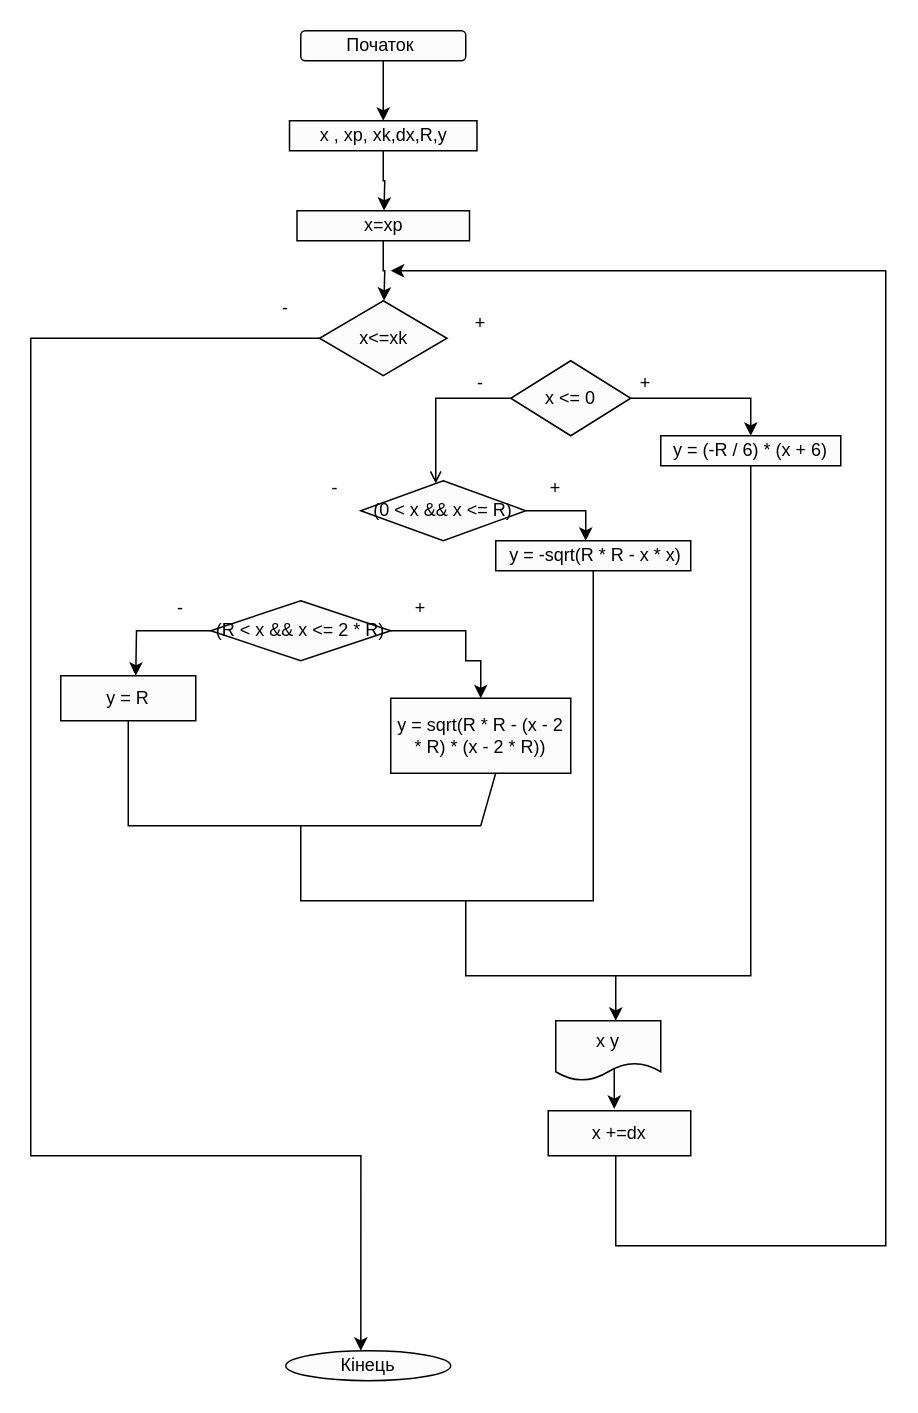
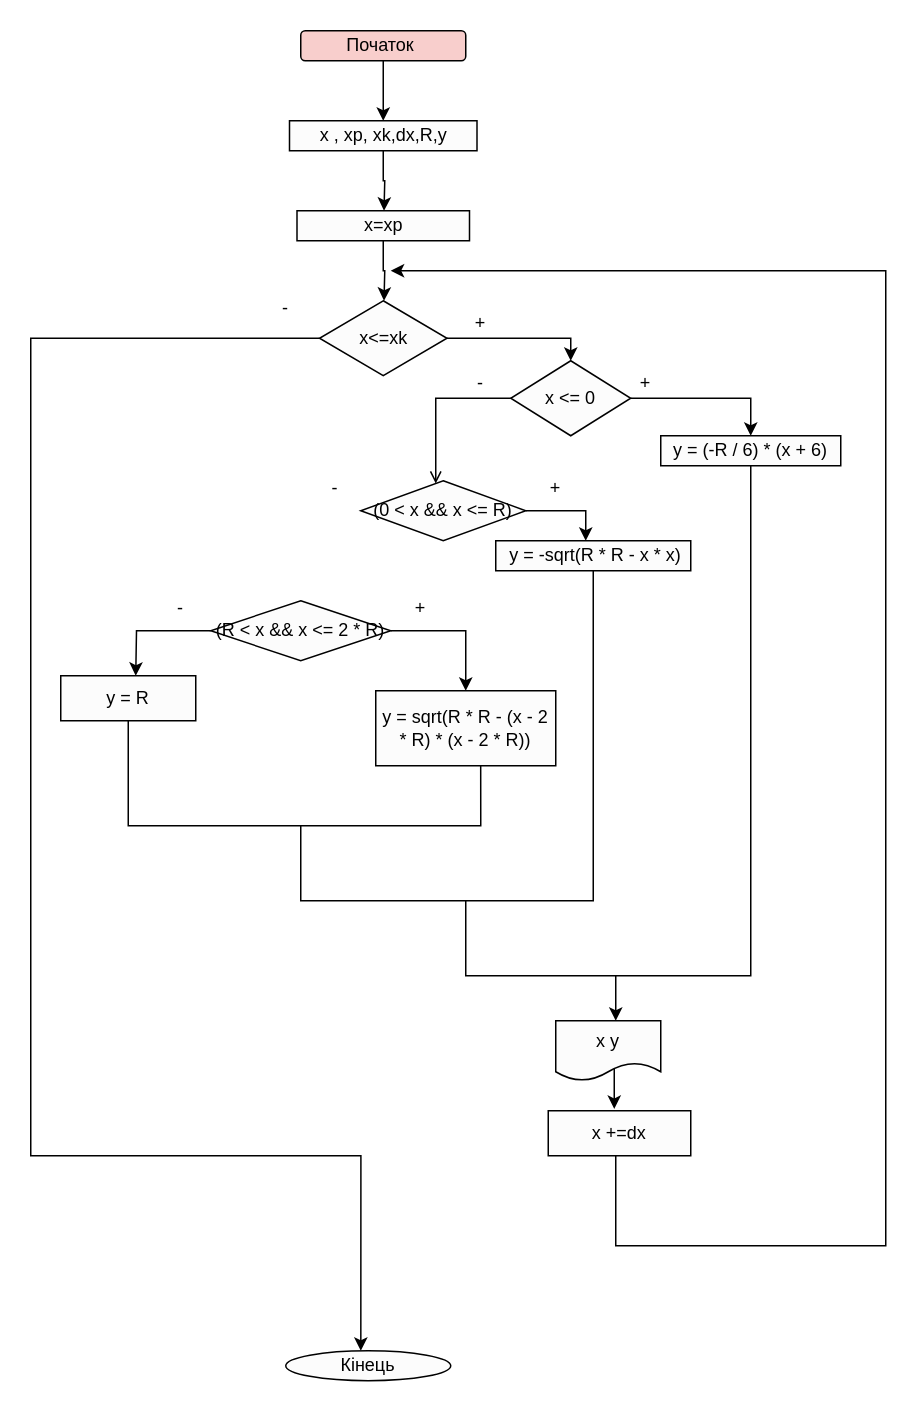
- <mxCell id="3" value="Початок&amp;nbsp;" style="rounded=1;whiteSpace=wrap;html=1;fillColor=#FCFCFC;" vertex="1" parent="1"><mxGeometry x="200" y="20" width="110" height="20" as="geometry" /></mxCell>
+ <mxCell id="3" value="Початок&amp;nbsp;" style="rounded=1;whiteSpace=wrap;html=1;fillColor=#f8cecc;" vertex="1" parent="1"><mxGeometry x="200" y="20" width="110" height="20" as="geometry" /></mxCell>
+ <mxCell id="8" style="edgeStyle=orthogonalEdgeStyle;rounded=0;orthogonalLoop=1;jettySize=auto;html=1;" edge="1" parent="1" source="10" target="13"><mxGeometry relative="1" as="geometry"><mxPoint x="380" y="260" as="targetPoint" /><Array as="points"><mxPoint x="380" y="225" /></Array></mxGeometry></mxCell>
- <mxCell id="27" value="y = sqrt(R * R - (x - 2 * R) * (x - 2 * R))" style="rounded=0;whiteSpace=wrap;html=1;fillColor=#FCFCFC;" vertex="1" parent="1"><mxGeometry x="260" y="465" width="120" height="50" as="geometry" /></mxCell>
+ <mxCell id="27" value="y = sqrt(R * R - (x - 2 * R) * (x - 2 * R))" style="rounded=0;whiteSpace=wrap;html=1;fillColor=#FCFCFC;" vertex="1" parent="1"><mxGeometry x="250" y="460" width="120" height="50" as="geometry" /></mxCell>
